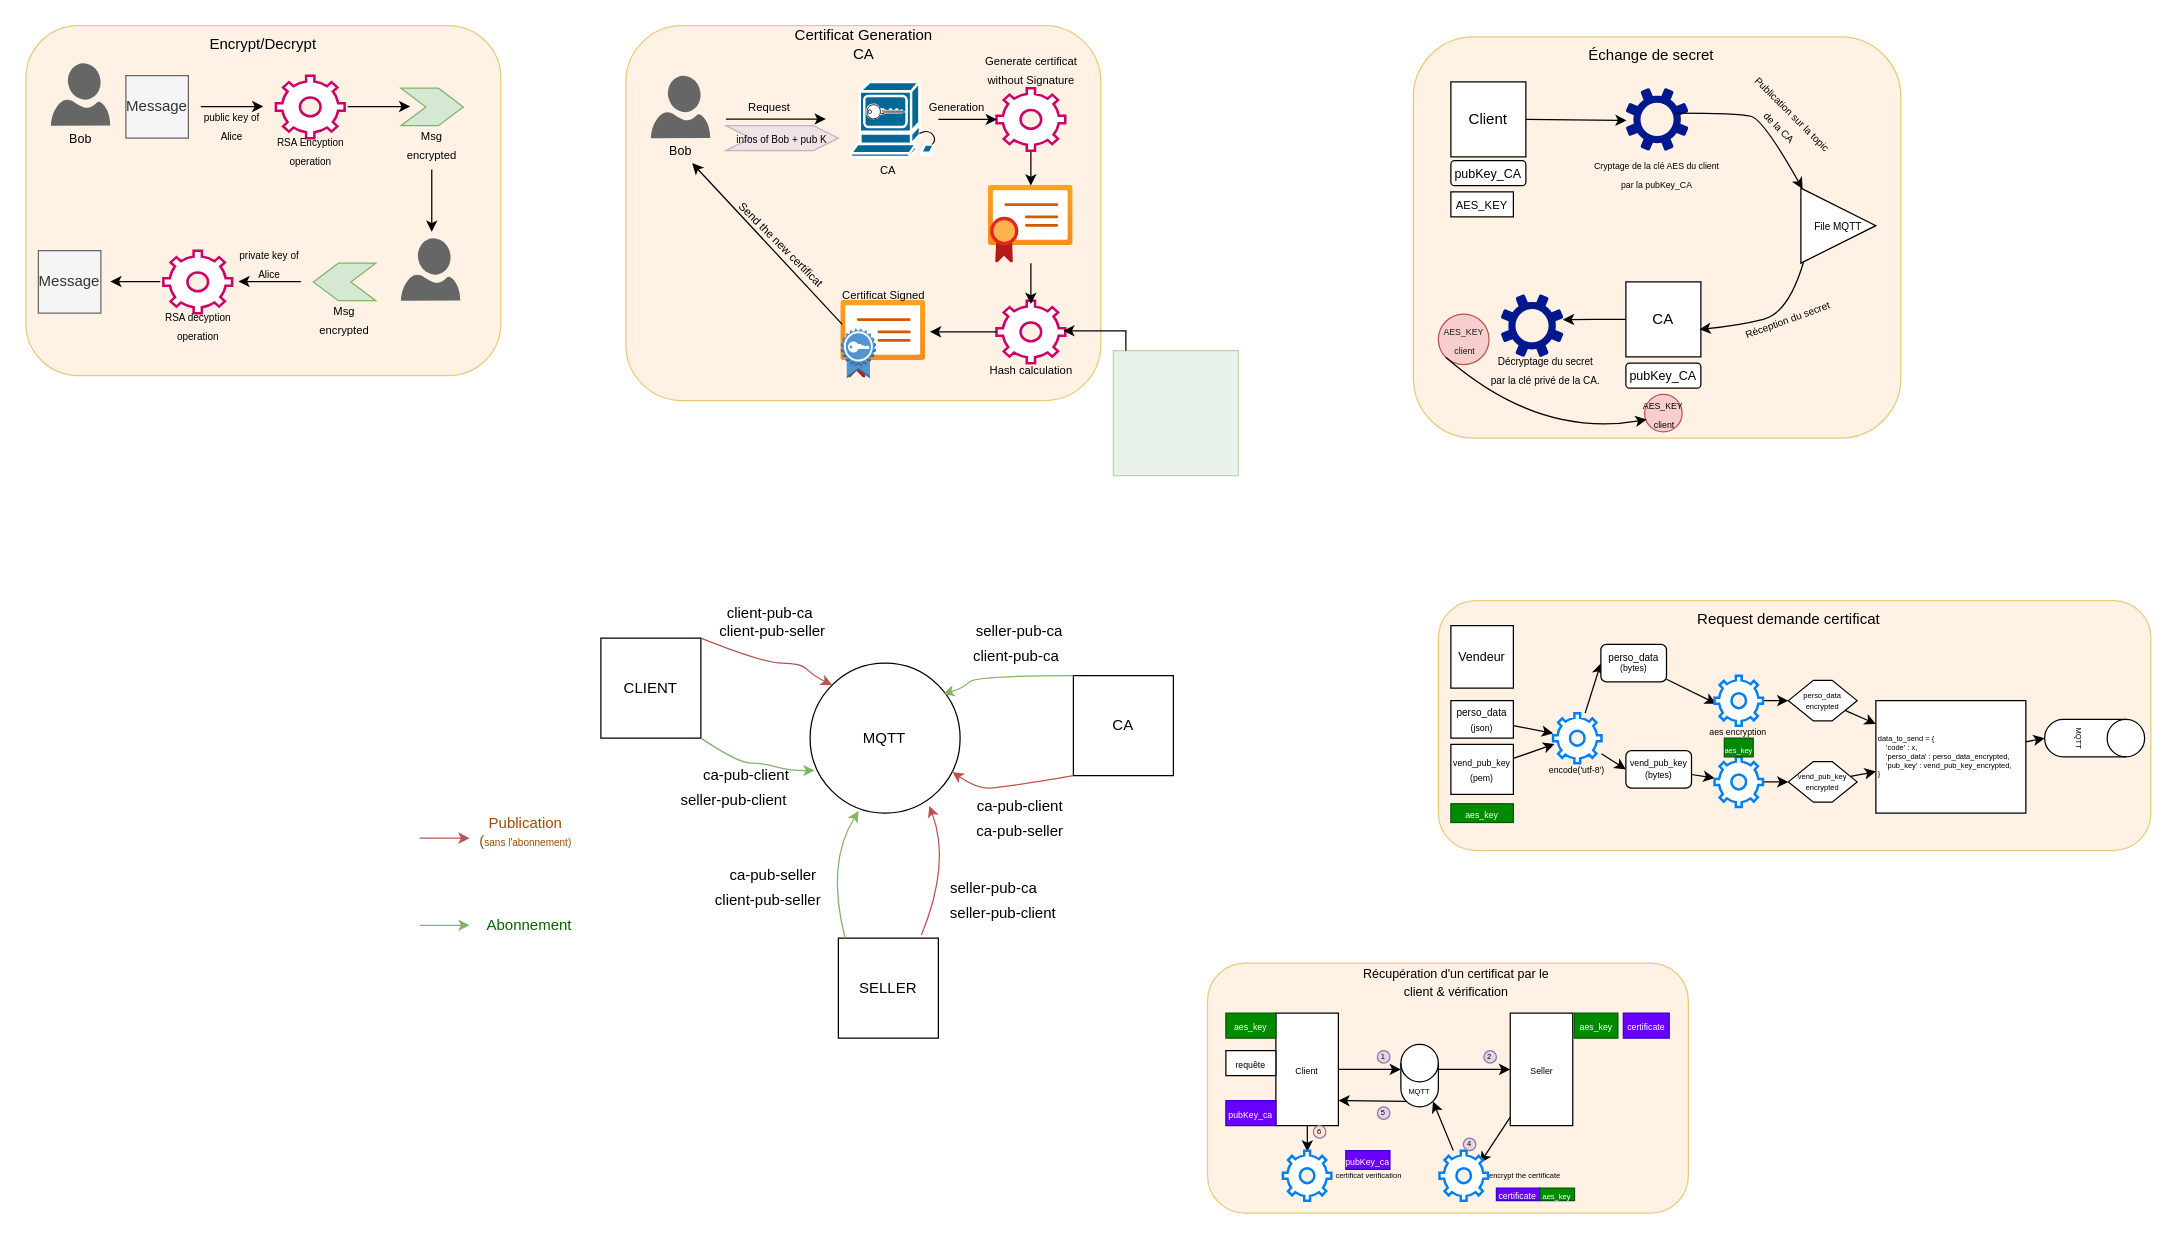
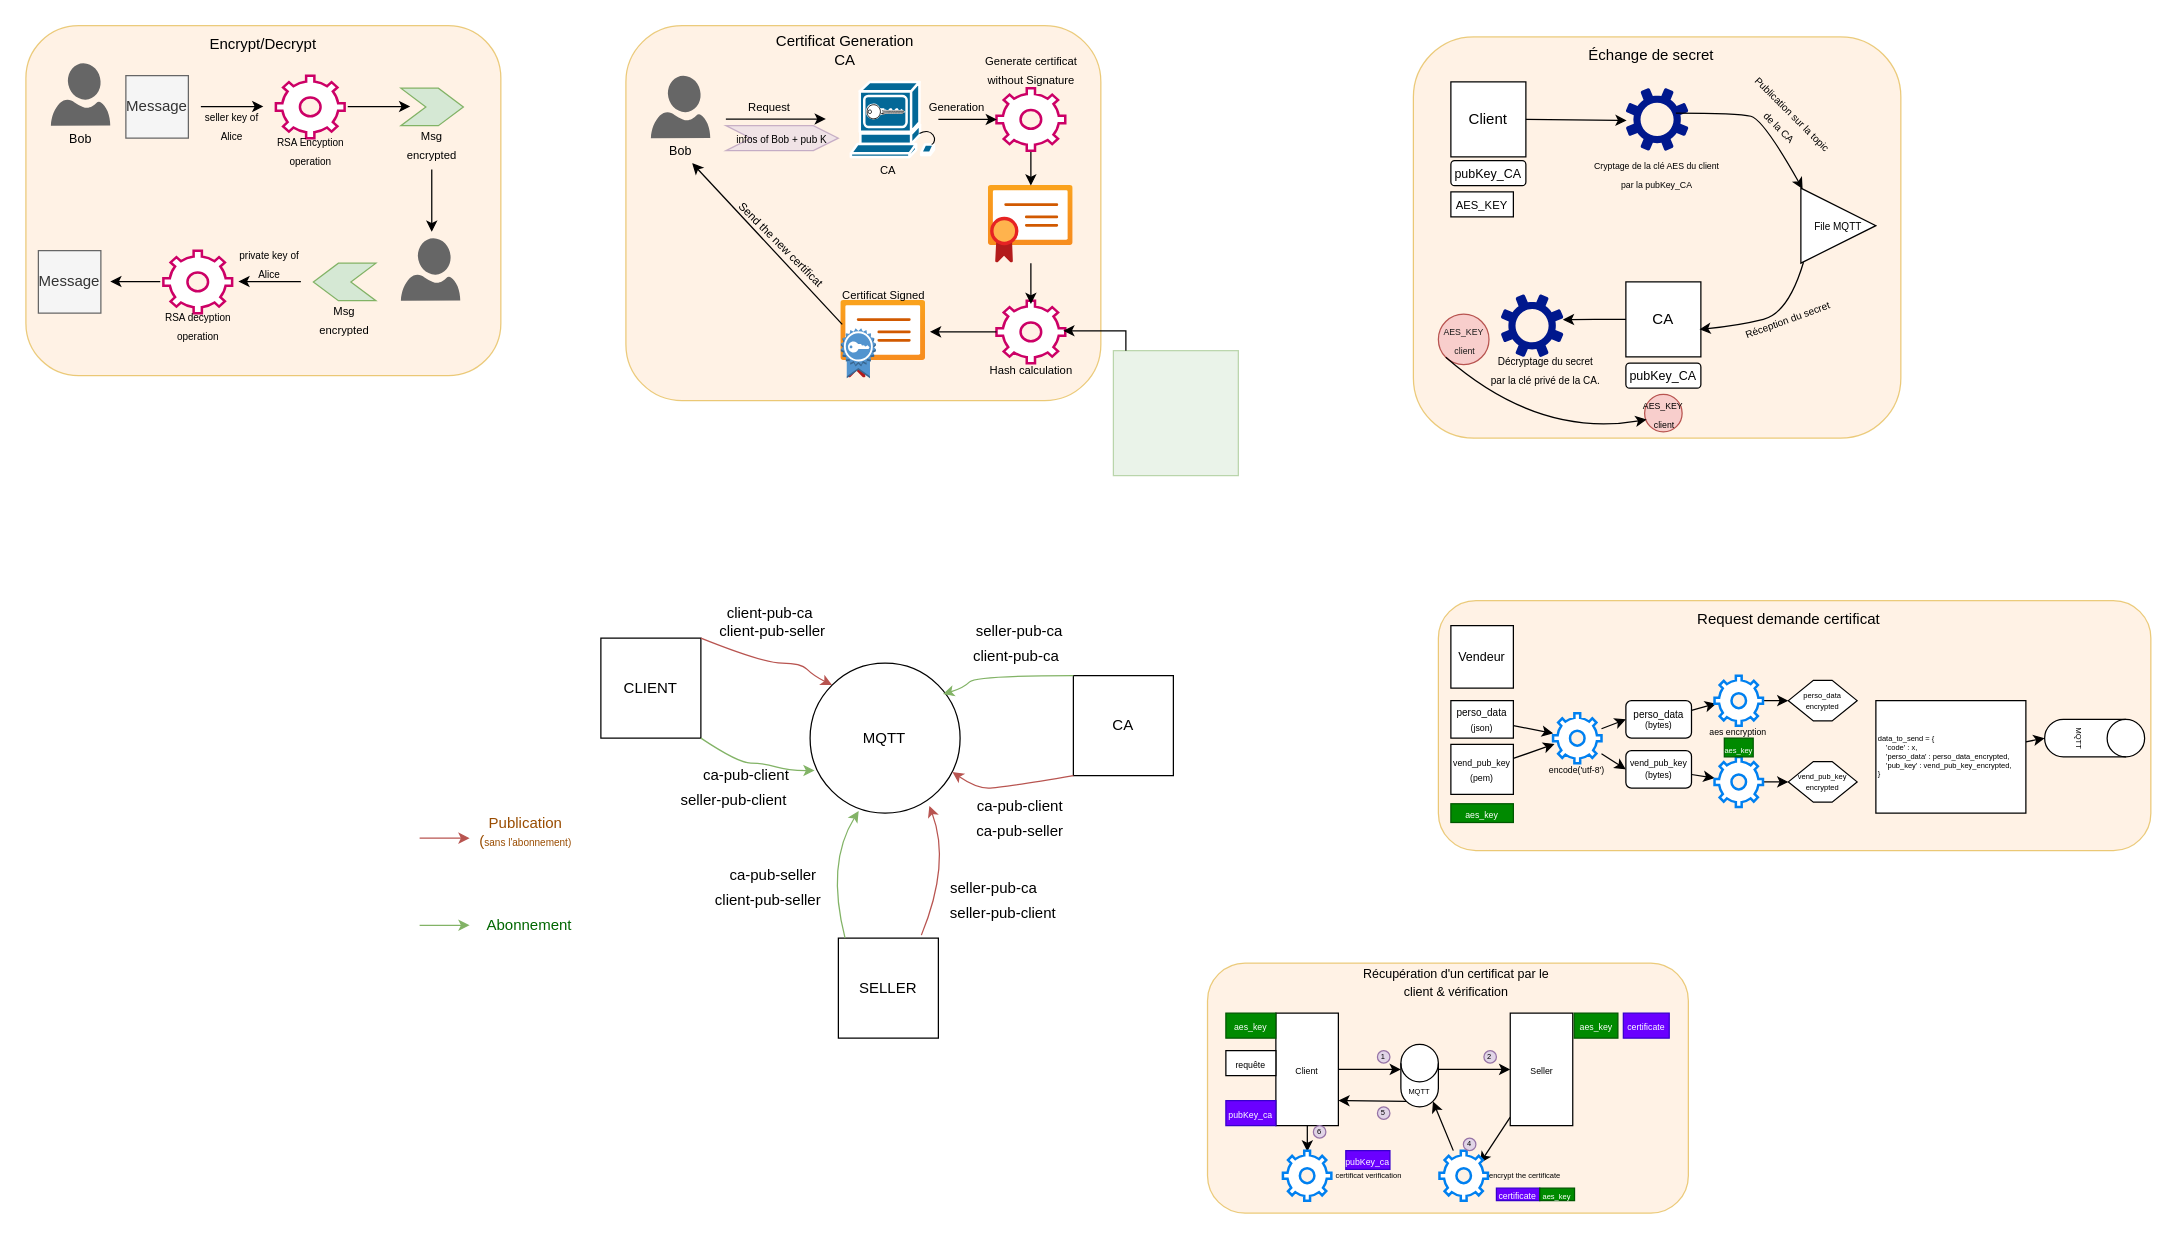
- <mxCell id="27" value="Certificat Generation&lt;div&gt;CA&lt;/div&gt;" style="text;html=1;align=center;verticalAlign=middle;whiteSpace=wrap;rounded=0;" parent="1" vertex="1"><mxGeometry x="627.5" y="20" width="125" height="30" as="geometry" /></mxCell>
+ <mxCell id="27" value="Certificat Generation&lt;div&gt;CA&lt;/div&gt;" style="text;html=1;align=center;verticalAlign=middle;whiteSpace=wrap;rounded=0;" parent="1" vertex="1"><mxGeometry x="612.5" y="25" width="125" height="30" as="geometry" /></mxCell>
- <mxCell id="11" value="&lt;font style=&quot;font-size: 8px;&quot;&gt;public key of Alice&lt;/font&gt;" style="text;html=1;align=center;verticalAlign=middle;whiteSpace=wrap;rounded=0;" parent="1" vertex="1"><mxGeometry x="160" y="90" width="50" height="20" as="geometry" /></mxCell>
+ <mxCell id="11" value="&lt;font style=&quot;font-size: 8px;&quot;&gt;seller key of Alice&lt;/font&gt;" style="text;html=1;align=center;verticalAlign=middle;whiteSpace=wrap;rounded=0;" parent="1" vertex="1"><mxGeometry x="160" y="90" width="50" height="20" as="geometry" /></mxCell>
- <mxCell id="114" value="&lt;span style=&quot;font-size: 8px;&quot;&gt;perso_data&lt;/span&gt;&lt;br style=&quot;font-size: 10px;&quot;&gt;(bytes)" style="rounded=1;whiteSpace=wrap;html=1;fontSize=7;" parent="1" vertex="1"><mxGeometry x="1280" y="515" width="52.5" height="30" as="geometry" /></mxCell>
+ <mxCell id="114" value="&lt;span style=&quot;font-size: 8px;&quot;&gt;perso_data&lt;/span&gt;&lt;br style=&quot;font-size: 10px;&quot;&gt;(bytes)" style="rounded=1;whiteSpace=wrap;html=1;fontSize=7;" parent="1" vertex="1"><mxGeometry x="1300" y="560" width="52.5" height="30" as="geometry" /></mxCell>
- <mxCell id="117" style="edgeStyle=none;html=1;fontSize=6;" parent="1" source="118" target="129" edge="1"><mxGeometry relative="1" as="geometry" /></mxCell>
- <mxCell id="126" style="edgeStyle=none;html=1;fontSize=6;" parent="1" source="127" target="129" edge="1"><mxGeometry relative="1" as="geometry" /></mxCell>
- <mxCell id="157" value="&lt;font color=&quot;#000000&quot;&gt;6&lt;/font&gt;" style="ellipse;whiteSpace=wrap;html=1;aspect=fixed;fontSize=6;fillColor=#ffe6cc;strokeColor=#9673a6;" vertex="1" parent="1"><mxGeometry x="1050" y="900" width="10" height="10" as="geometry" /></mxCell>
+ <mxCell id="157" value="&lt;font color=&quot;#000000&quot;&gt;6&lt;/font&gt;" style="ellipse;whiteSpace=wrap;html=1;aspect=fixed;fontSize=6;fillColor=#e1d5e7;strokeColor=#9673a6;" vertex="1" parent="1"><mxGeometry x="1050" y="900" width="10" height="10" as="geometry" /></mxCell>
